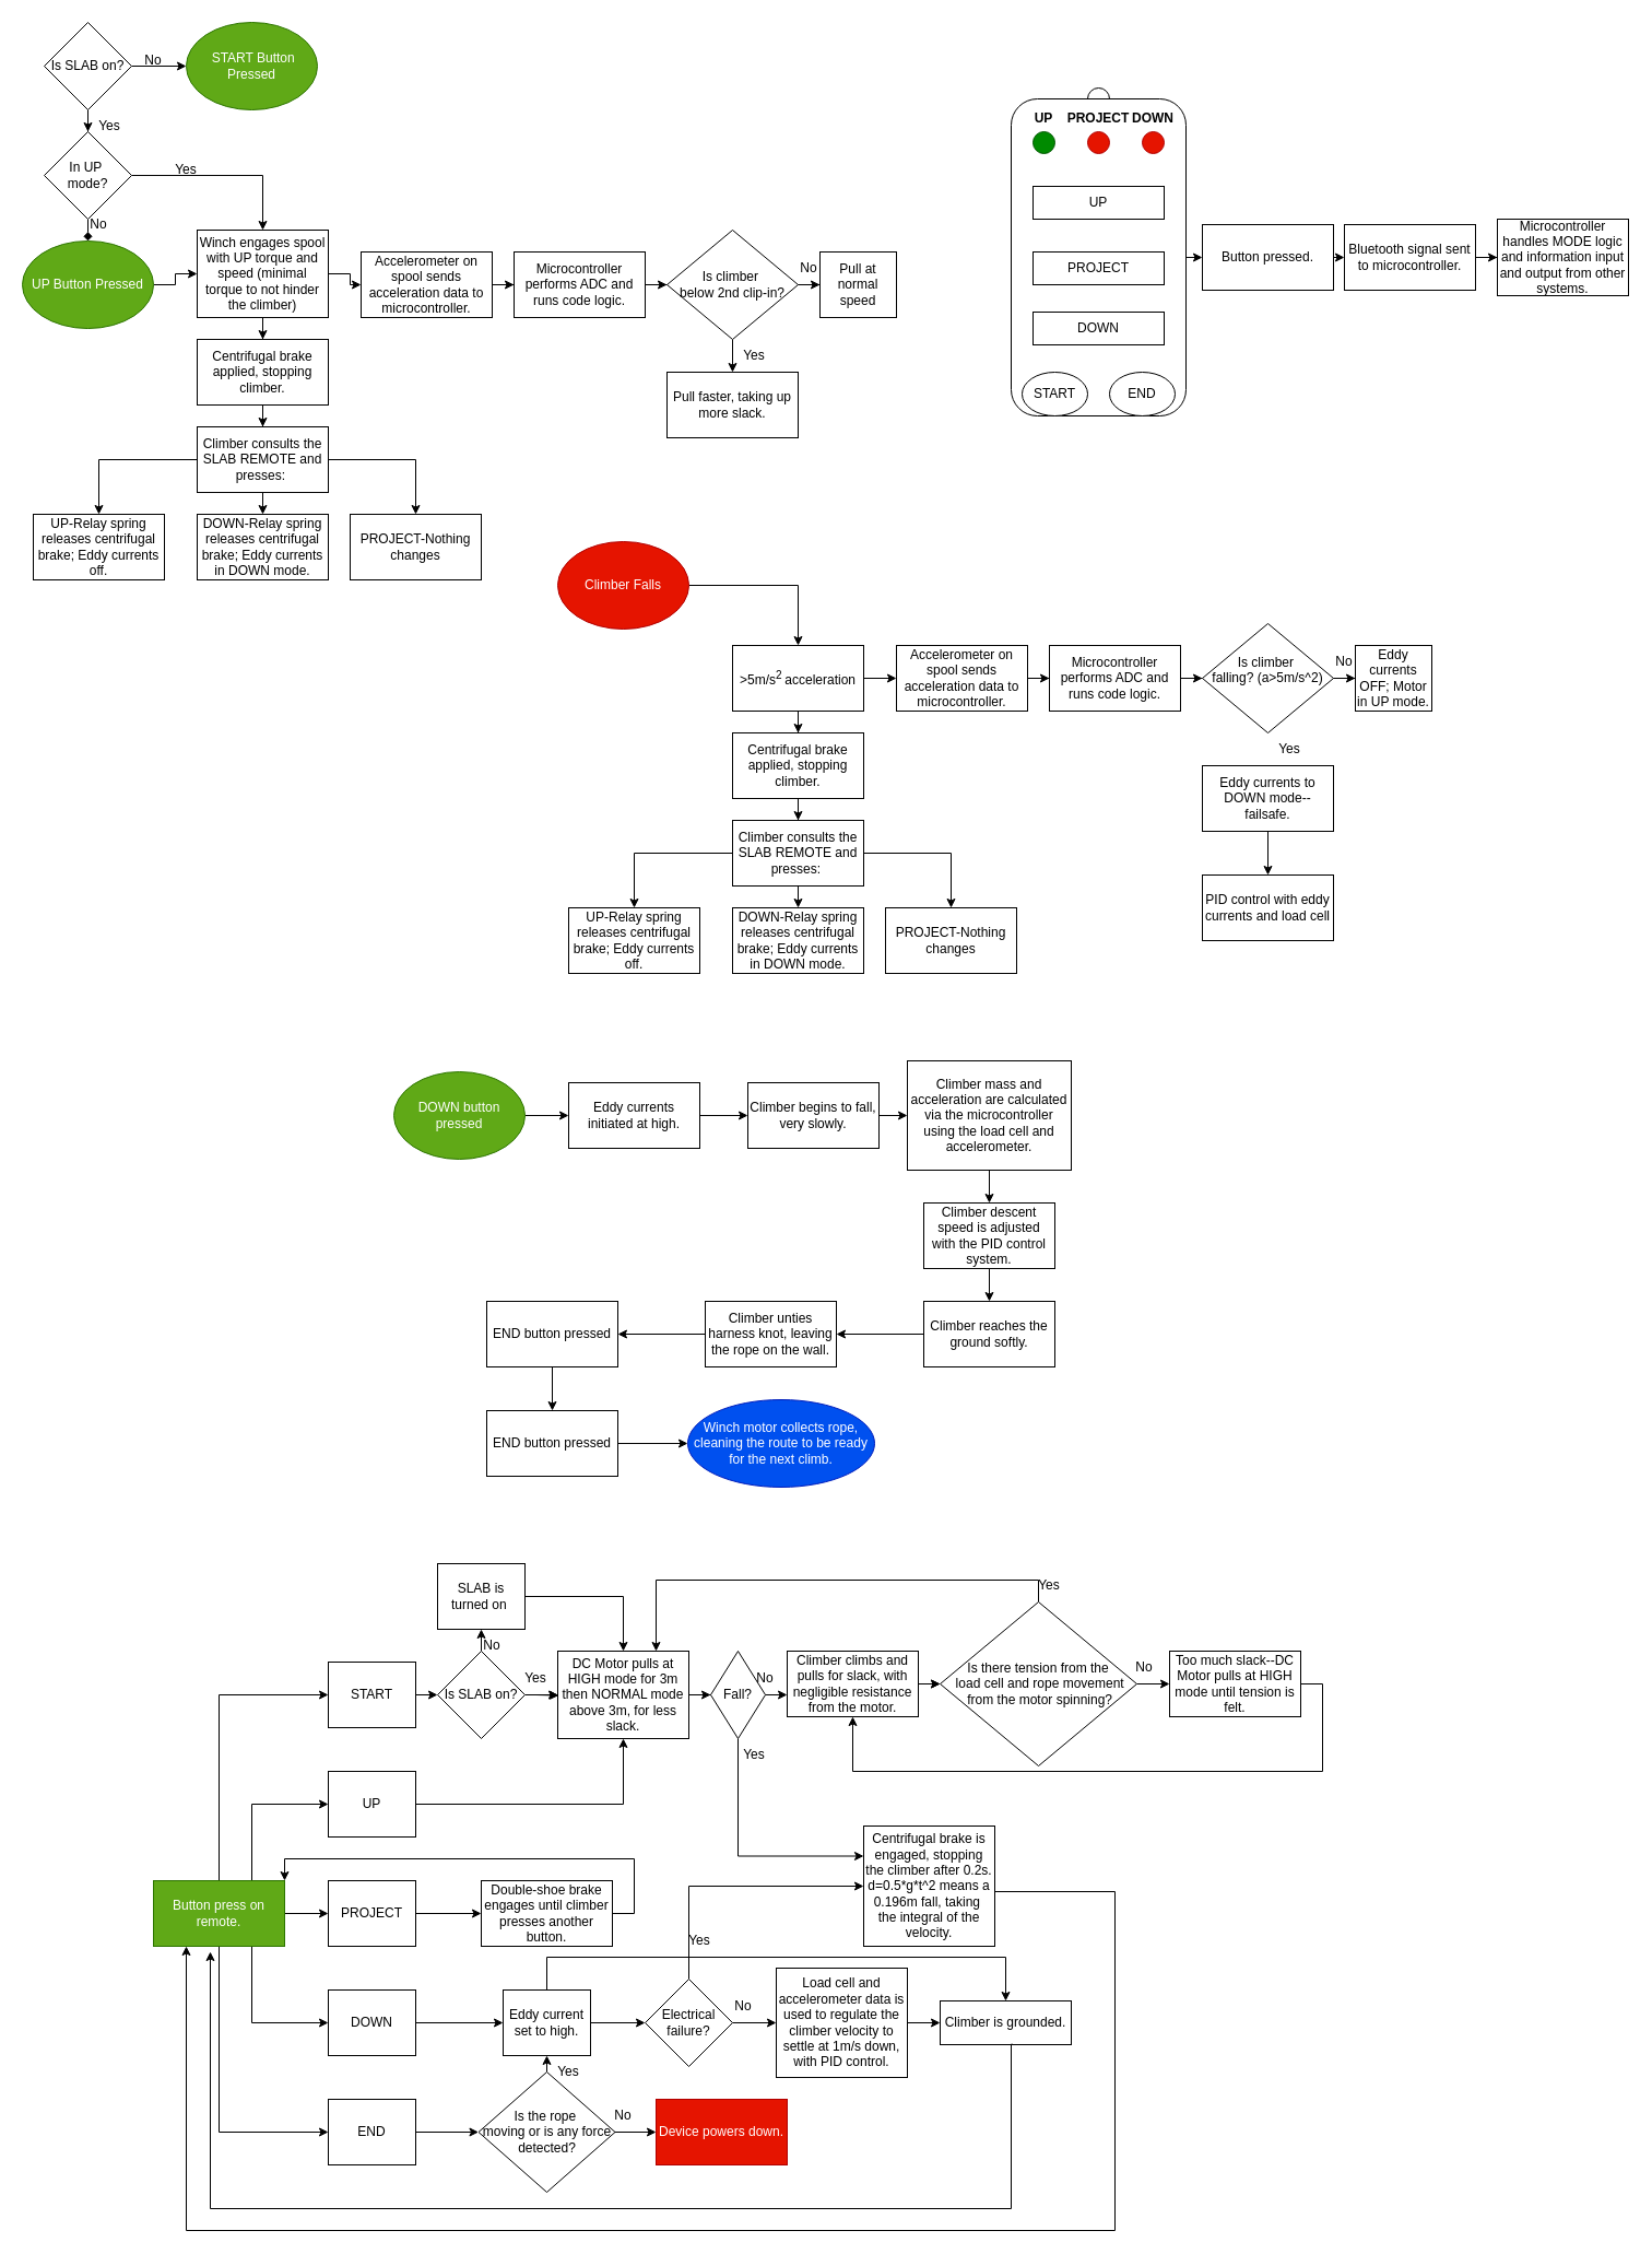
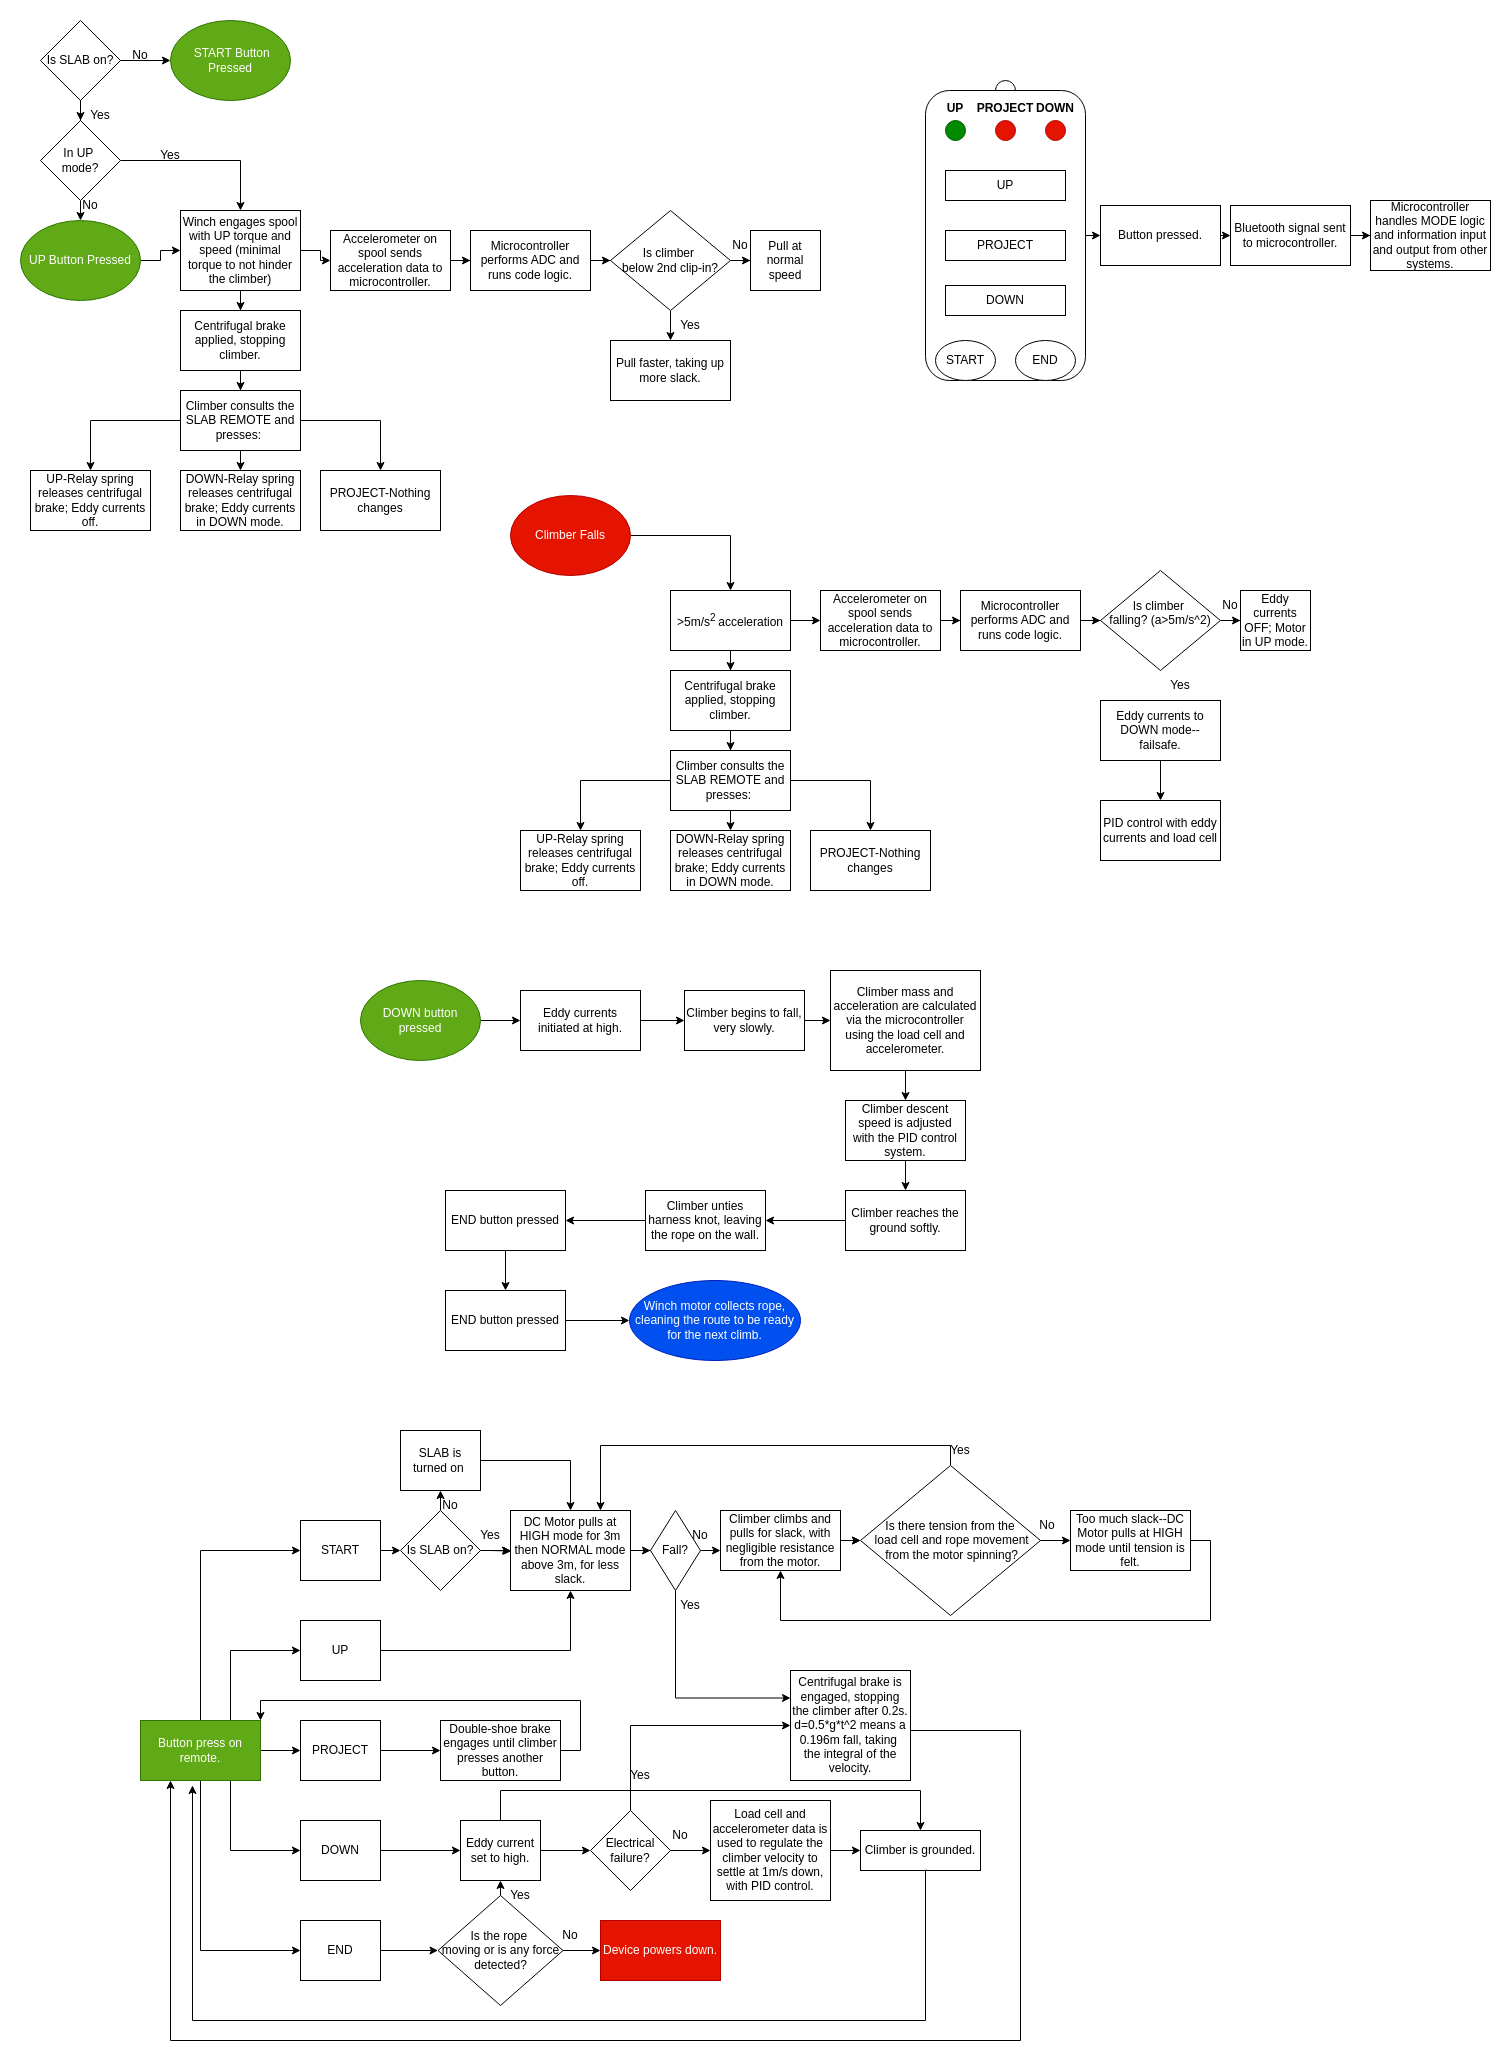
- <mxCell id="31" style="edgeStyle=orthogonalEdgeStyle;rounded=0;orthogonalLoop=1;jettySize=auto;html=1;exitX=0.5;exitY=1;exitDx=0;exitDy=0;entryX=0.5;entryY=0;entryDx=0;entryDy=0;endArrow=diamond;" parent="1" source="33" target="3" edge="1"><mxGeometry relative="1" as="geometry" /></mxCell>
+ <mxCell id="31" style="edgeStyle=orthogonalEdgeStyle;rounded=0;orthogonalLoop=1;jettySize=auto;html=1;exitX=0.5;exitY=1;exitDx=0;exitDy=0;entryX=0.5;entryY=0;entryDx=0;entryDy=0;" parent="1" source="33" target="3" edge="1"><mxGeometry relative="1" as="geometry" /></mxCell>
